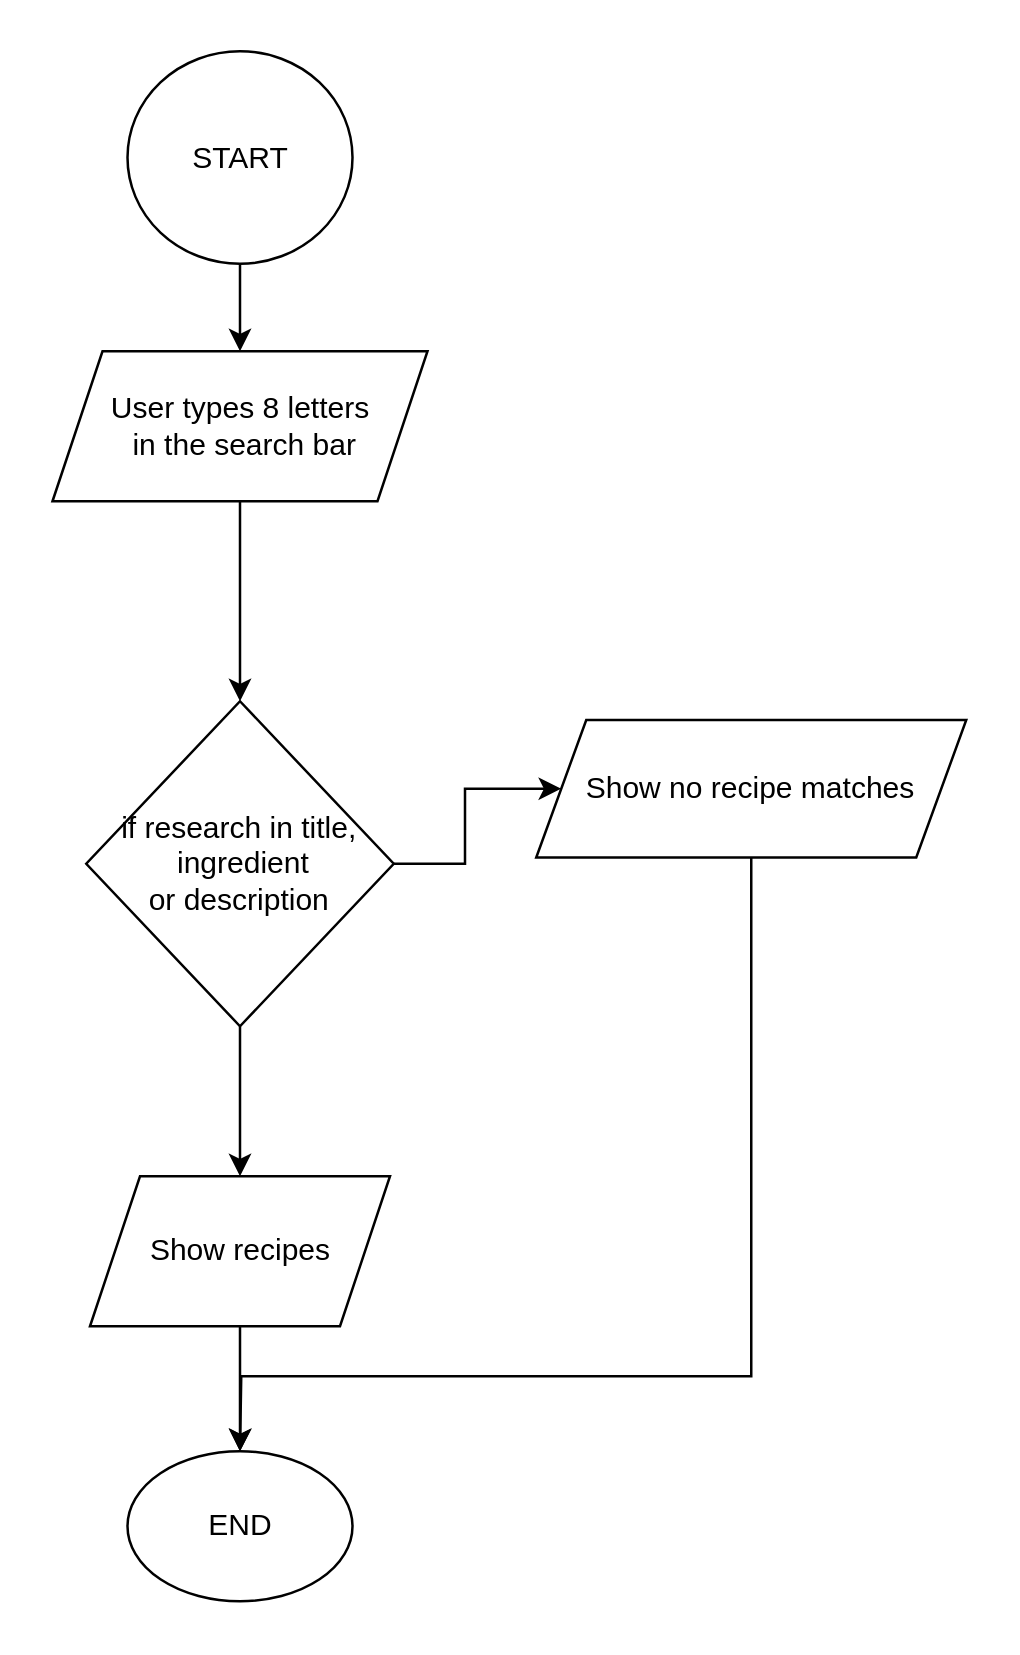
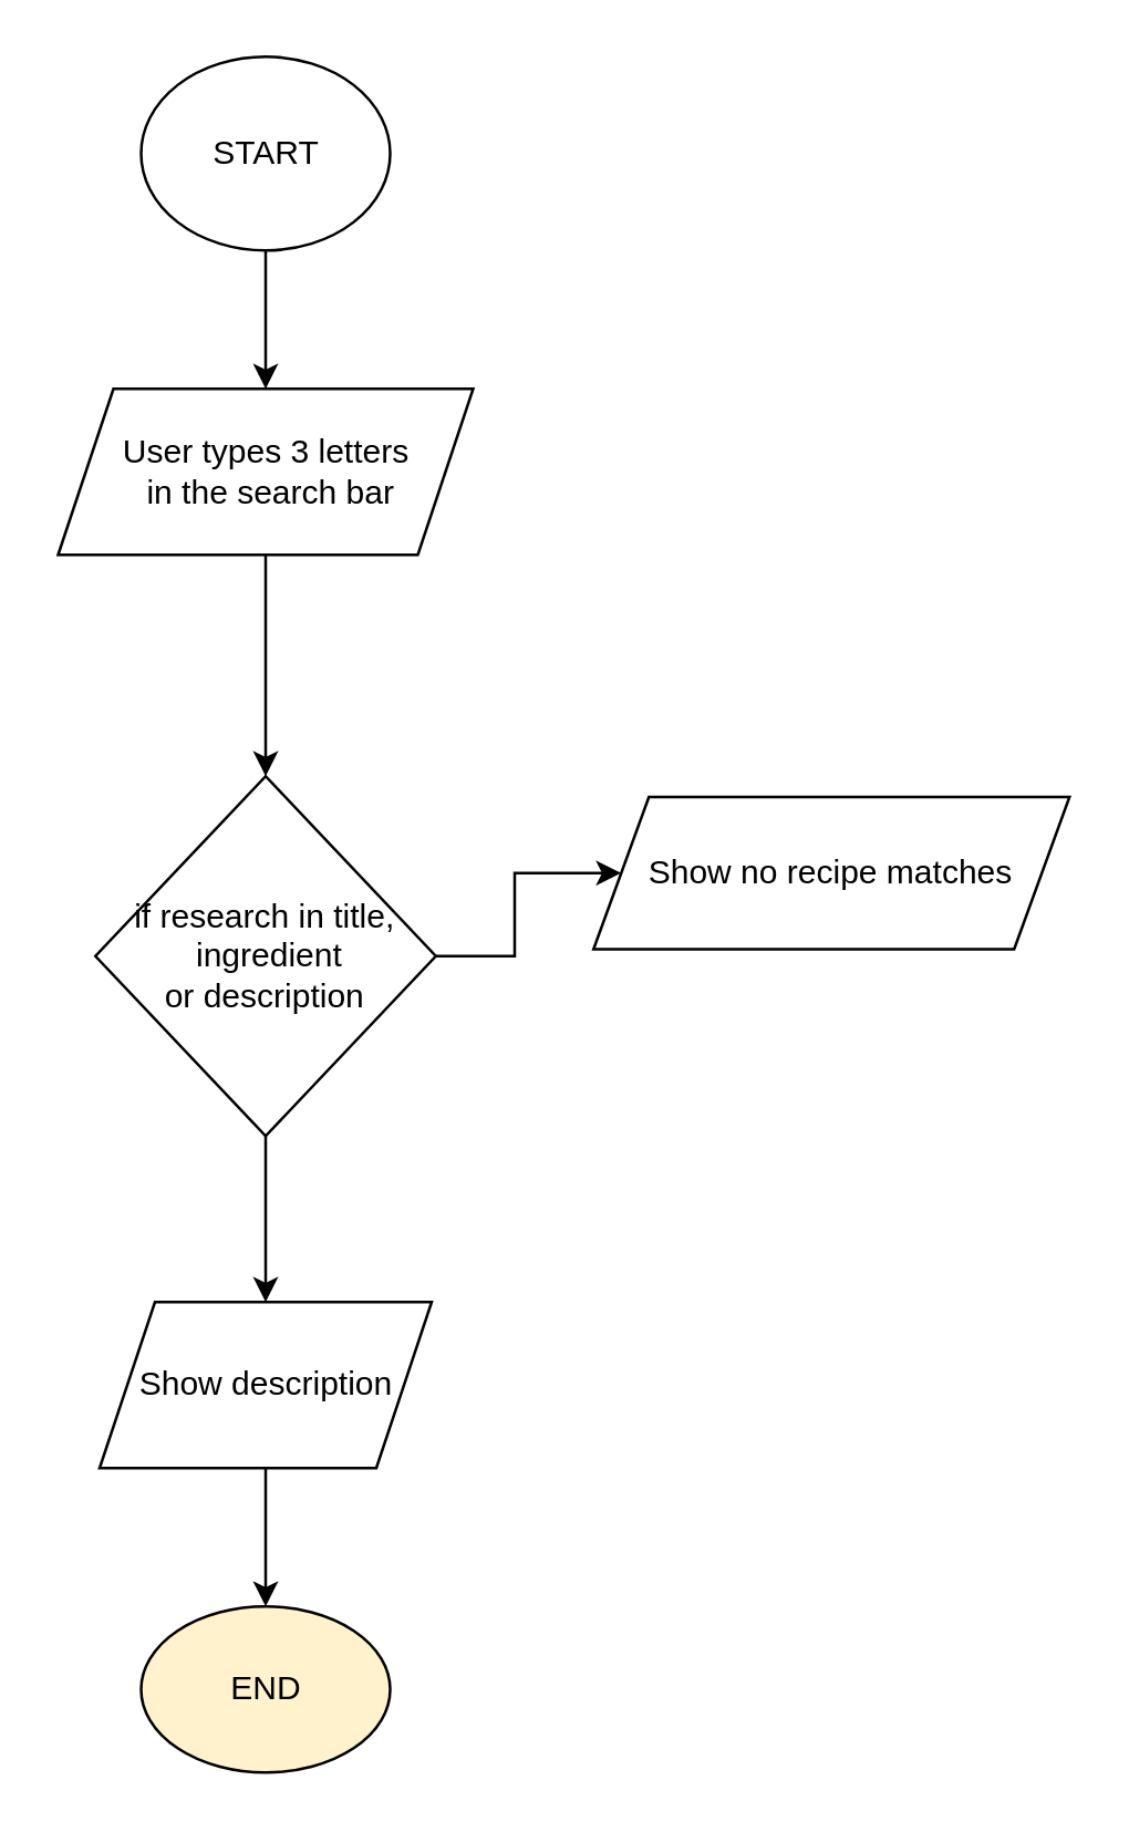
- <mxCell id="3" value="&lt;font style=&quot;vertical-align: inherit&quot;&gt;&lt;font style=&quot;vertical-align: inherit&quot;&gt;&lt;font style=&quot;vertical-align: inherit&quot;&gt;&lt;font style=&quot;vertical-align: inherit&quot;&gt;START&lt;/font&gt;&lt;/font&gt;&lt;/font&gt;&lt;/font&gt;" style="ellipse;whiteSpace=wrap;html=1;" vertex="1" parent="1"><mxGeometry x="50.5" y="20" width="90" height="85" as="geometry" /></mxCell>
+ <mxCell id="3" value="&lt;font style=&quot;vertical-align: inherit&quot;&gt;&lt;font style=&quot;vertical-align: inherit&quot;&gt;&lt;font style=&quot;vertical-align: inherit&quot;&gt;&lt;font style=&quot;vertical-align: inherit&quot;&gt;START&lt;/font&gt;&lt;/font&gt;&lt;/font&gt;&lt;/font&gt;" style="ellipse;whiteSpace=wrap;html=1;" vertex="1" parent="1"><mxGeometry x="50.5" width="90" height="70" as="geometry" y="20" /></mxCell>
- <mxCell id="6" value="User types 8 letters&lt;br&gt;&amp;nbsp;in the search bar" style="shape=parallelogram;perimeter=parallelogramPerimeter;whiteSpace=wrap;html=1;fixedSize=1;" vertex="1" parent="1"><mxGeometry x="20.5" y="140" width="150" height="60" as="geometry" /></mxCell>
+ <mxCell id="6" value="User types 3 letters&lt;br&gt;&amp;nbsp;in the search bar" style="shape=parallelogram;perimeter=parallelogramPerimeter;whiteSpace=wrap;html=1;fixedSize=1;" vertex="1" parent="1"><mxGeometry x="20.5" y="140" width="150" height="60" as="geometry" /></mxCell>
- <mxCell id="13" value="Show recipes" style="shape=parallelogram;perimeter=parallelogramPerimeter;whiteSpace=wrap;html=1;fixedSize=1;" vertex="1" parent="1"><mxGeometry x="35.5" y="470" width="120" height="60" as="geometry" /></mxCell>
+ <mxCell id="13" value="Show description" style="shape=parallelogram;perimeter=parallelogramPerimeter;whiteSpace=wrap;html=1;fixedSize=1;" vertex="1" parent="1"><mxGeometry x="35.5" y="470" width="120" height="60" as="geometry" /></mxCell>
- <mxCell id="10" style="edgeStyle=orthogonalEdgeStyle;rounded=0;orthogonalLoop=1;jettySize=auto;html=1;fontFamily=Helvetica;fontSize=12;exitX=0.5;exitY=1;exitDx=0;exitDy=0;" edge="1" parent="1" source="11" target="4"><mxGeometry relative="1" as="geometry"><Array as="points"><mxPoint x="300" y="550" /><mxPoint x="96" y="550" /></Array></mxGeometry></mxCell>
- <mxCell id="4" value="&lt;font style=&quot;vertical-align: inherit&quot;&gt;&lt;font style=&quot;vertical-align: inherit&quot;&gt;&lt;font style=&quot;vertical-align: inherit&quot;&gt;&lt;font style=&quot;vertical-align: inherit&quot;&gt;END&lt;/font&gt;&lt;/font&gt;&lt;/font&gt;&lt;/font&gt;" style="ellipse;whiteSpace=wrap;html=1;" vertex="1" parent="1"><mxGeometry x="50.5" y="580" width="90" height="60" as="geometry" /></mxCell>
+ <mxCell id="4" value="&lt;font style=&quot;vertical-align: inherit&quot;&gt;&lt;font style=&quot;vertical-align: inherit&quot;&gt;&lt;font style=&quot;vertical-align: inherit&quot;&gt;&lt;font style=&quot;vertical-align: inherit&quot;&gt;END&lt;/font&gt;&lt;/font&gt;&lt;/font&gt;&lt;/font&gt;" style="ellipse;whiteSpace=wrap;html=1;fillColor=#fff2cc;" vertex="1" parent="1"><mxGeometry x="50.5" y="580" width="90" height="60" as="geometry" /></mxCell>
